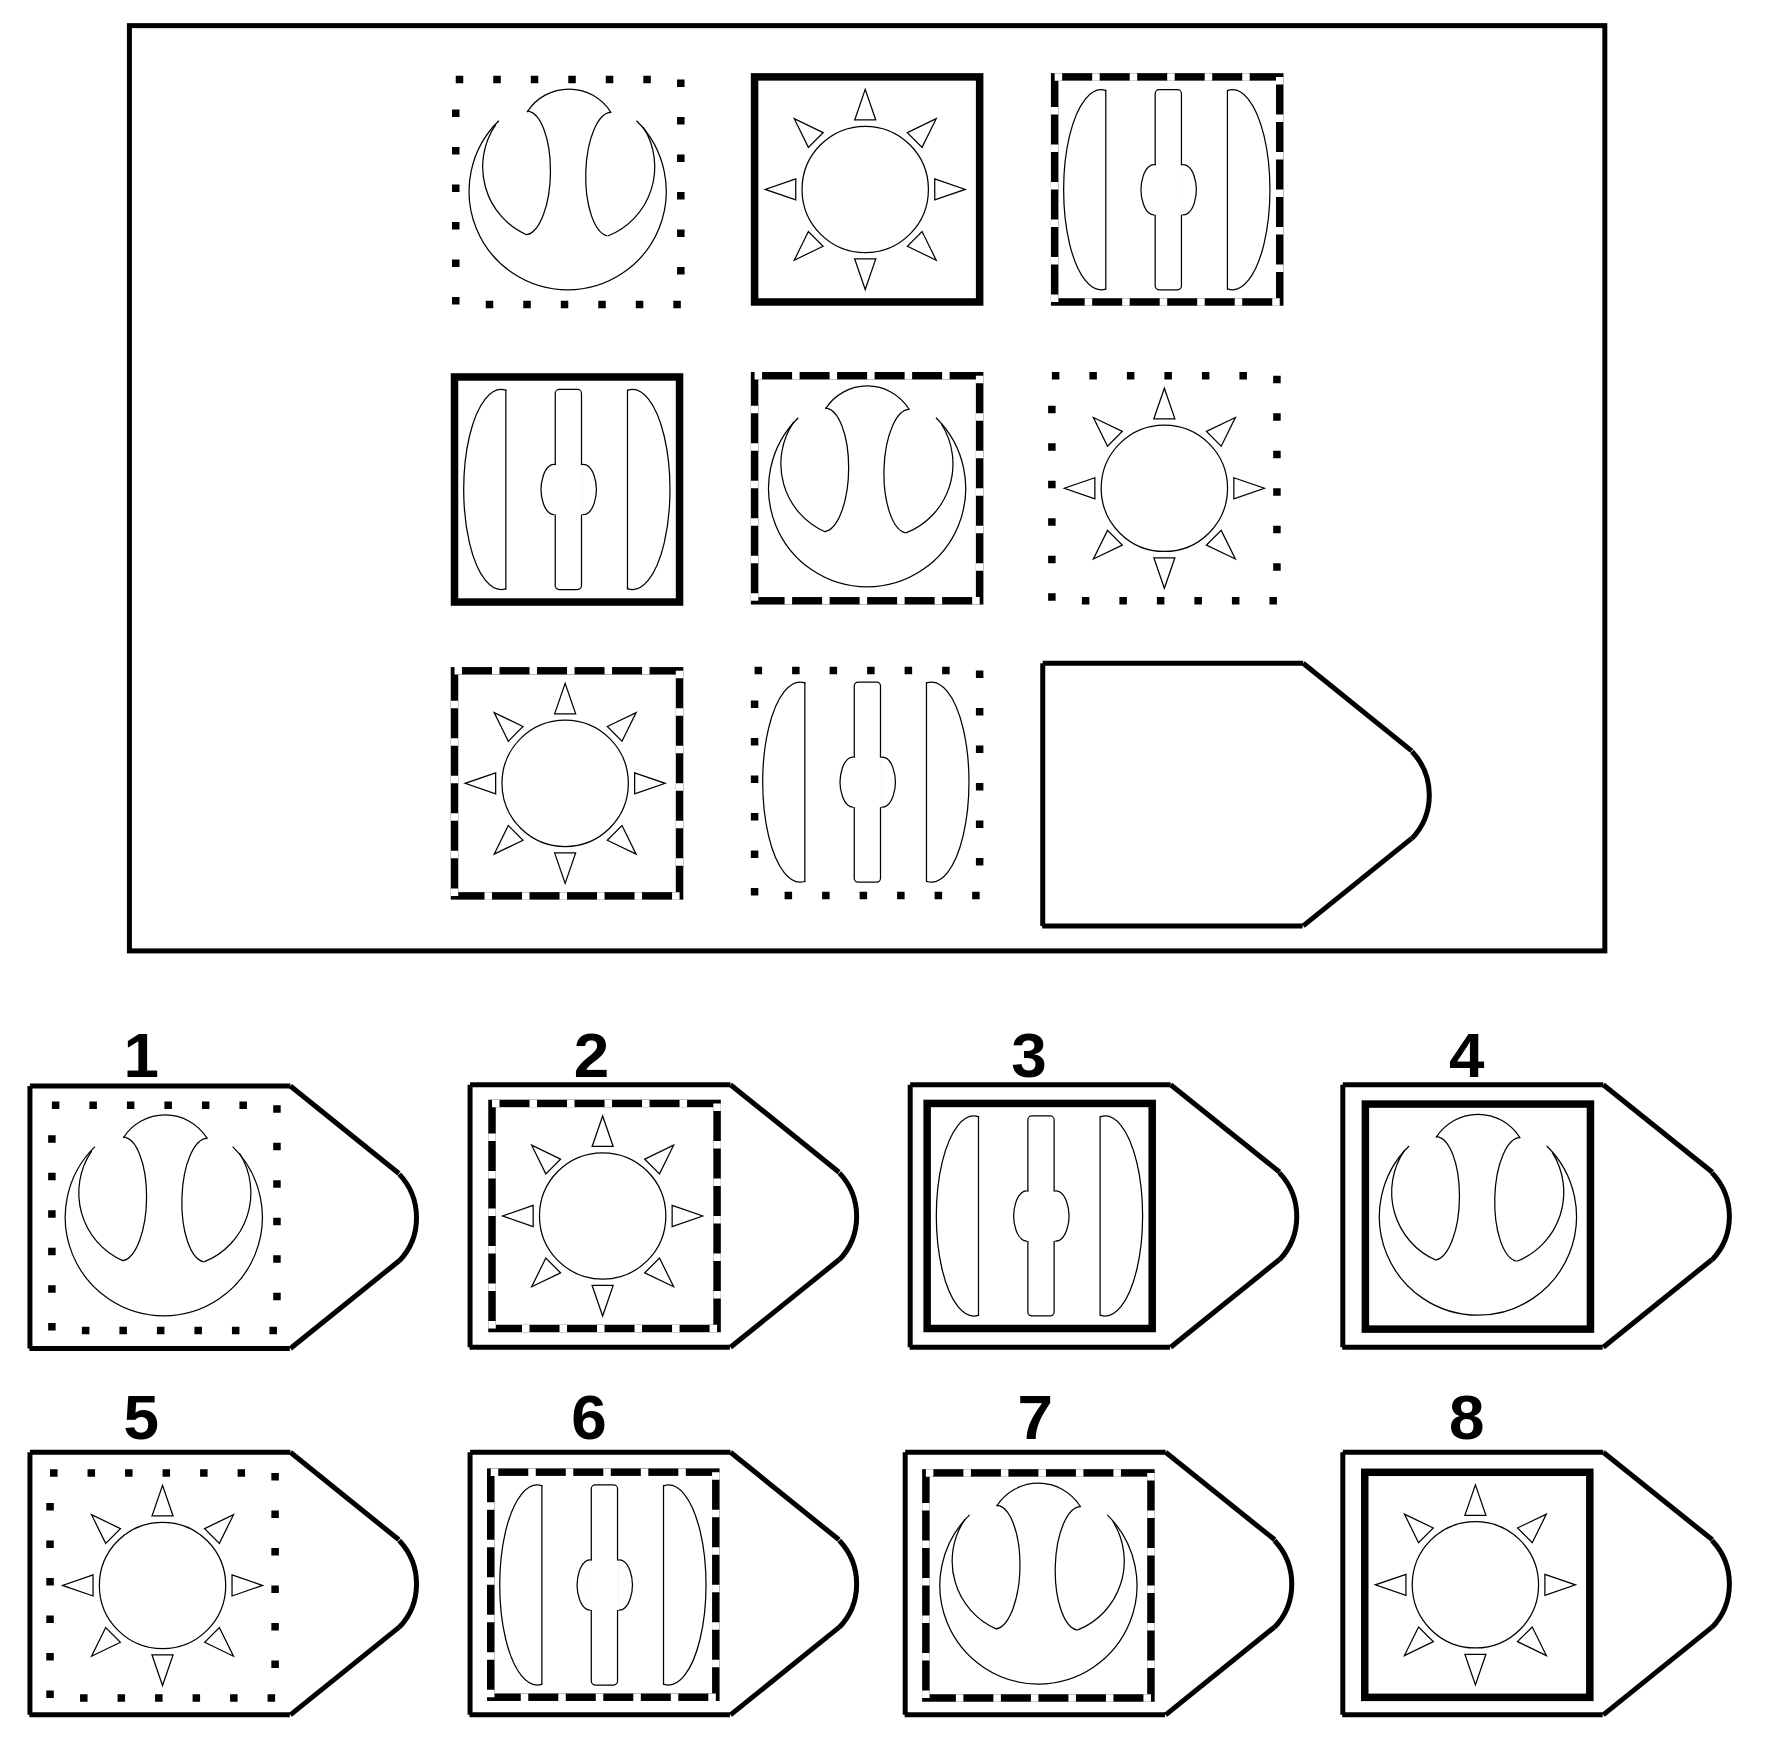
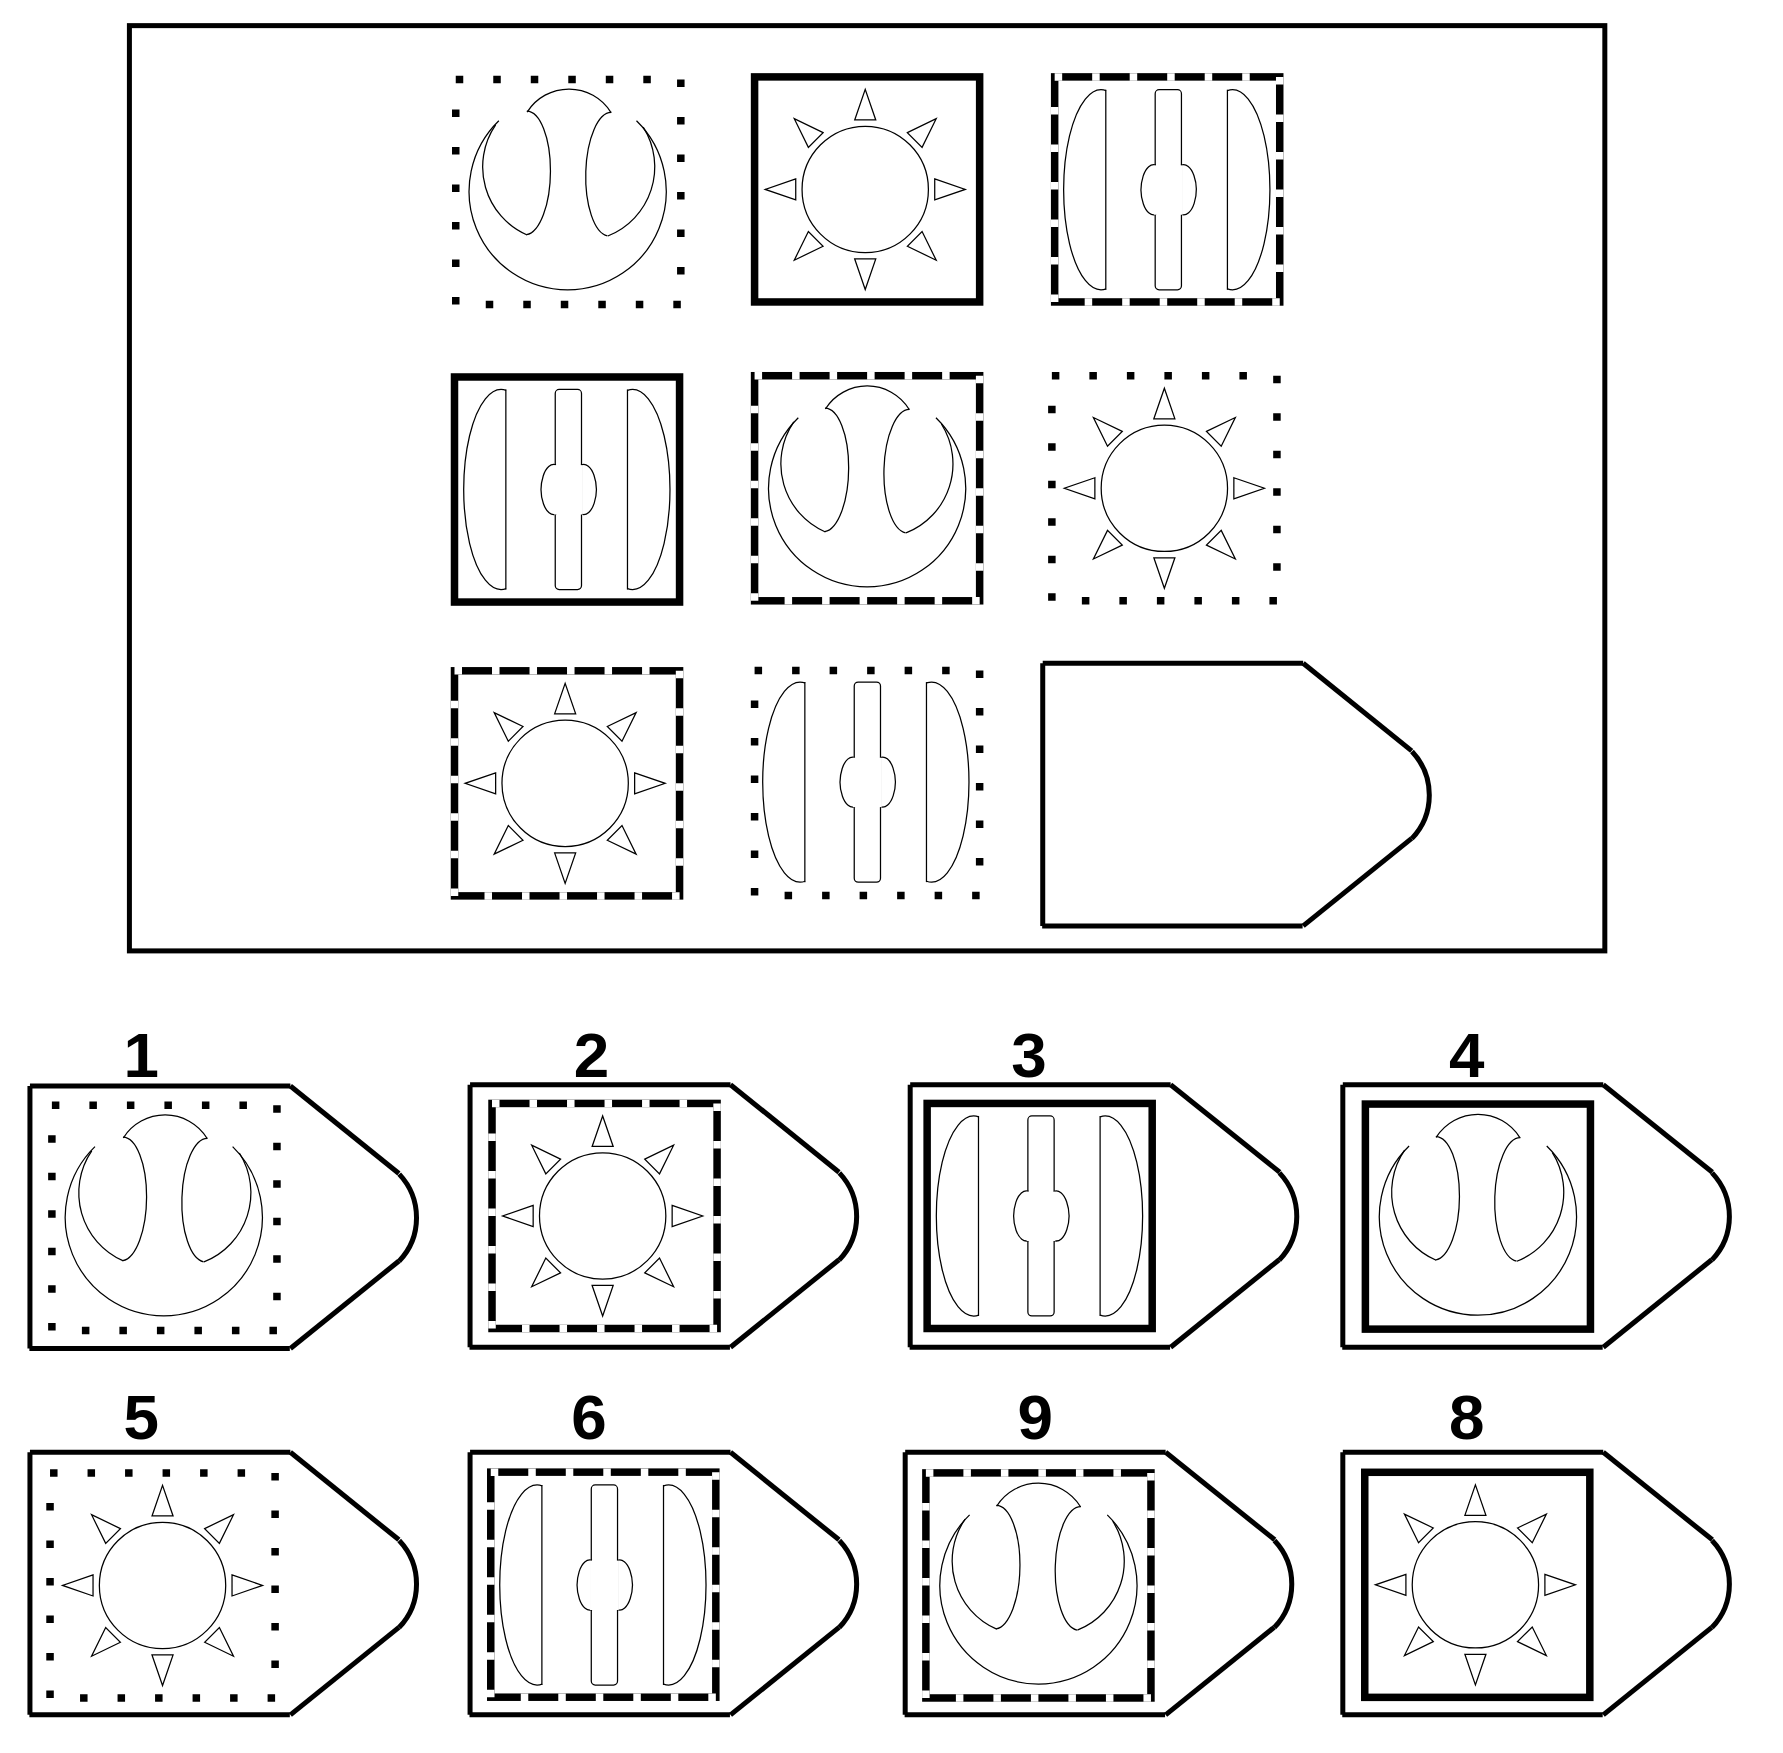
- <mxCell id="9" value="&lt;h1&gt;&lt;font style=&quot;font-size: 51px&quot;&gt;7&lt;/font&gt;&lt;/h1&gt;" style="text;html=1;strokeColor=none;fillColor=none;align=center;verticalAlign=middle;whiteSpace=wrap;rounded=0;" parent="1" vertex="1"><mxGeometry x="788" y="1103" width="80" height="60" as="geometry" /></mxCell>
+ <mxCell id="9" value="&lt;h1&gt;&lt;font style=&quot;font-size: 51px&quot;&gt;9&lt;/font&gt;&lt;/h1&gt;" style="text;html=1;strokeColor=none;fillColor=none;align=center;verticalAlign=middle;whiteSpace=wrap;rounded=0;" parent="1" vertex="1"><mxGeometry x="788" y="1103" width="80" height="60" as="geometry" /></mxCell>
